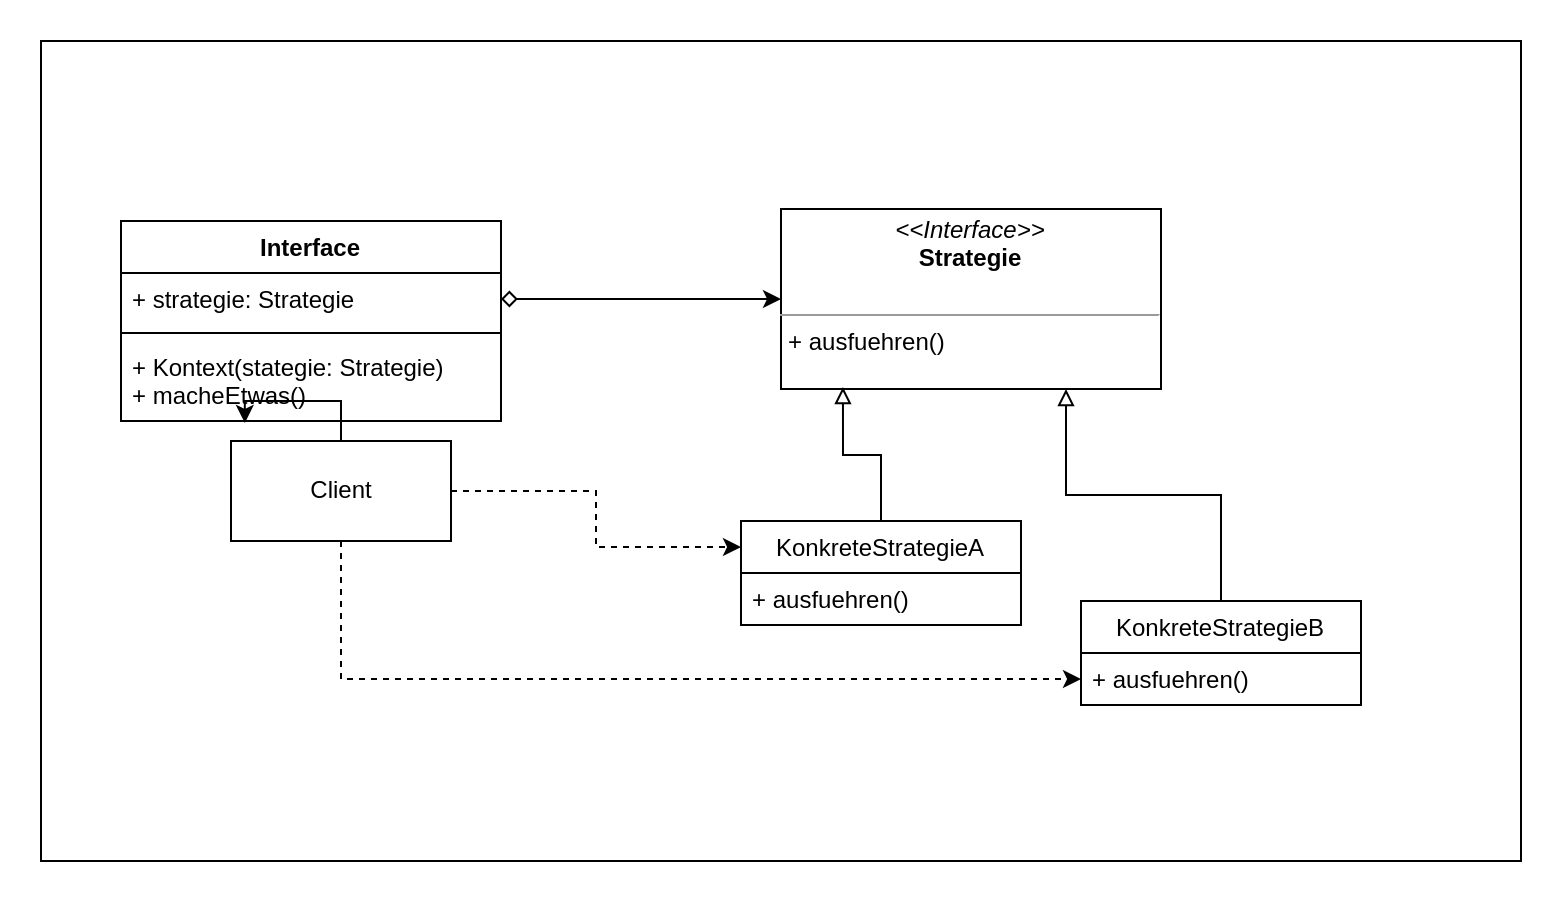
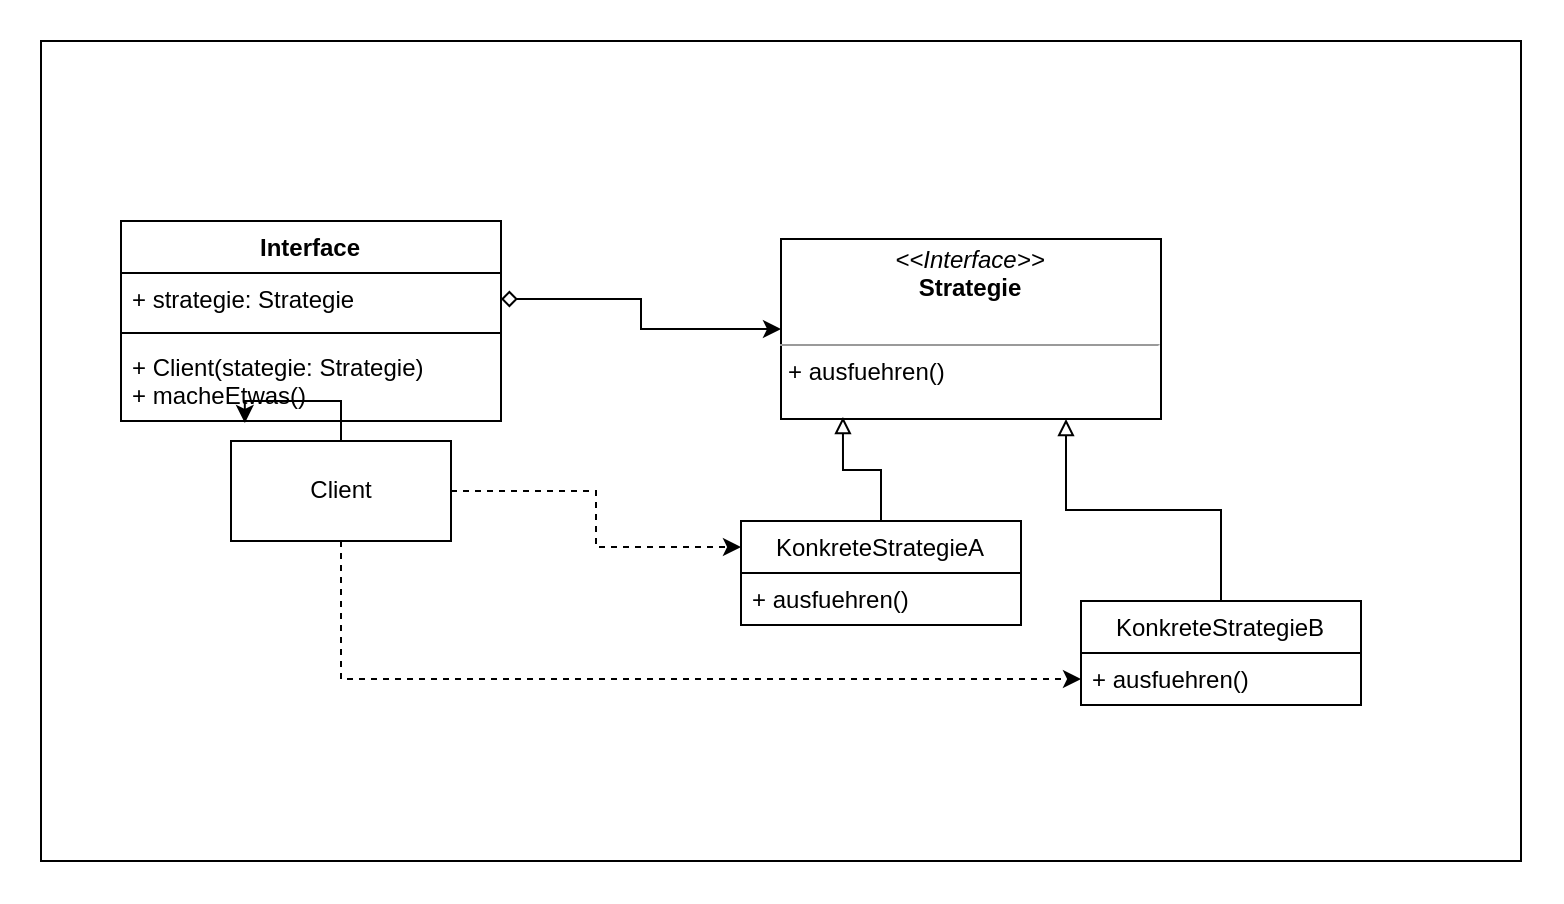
- <mxCell id="3" value="&lt;p style=&quot;margin: 0px ; margin-top: 4px ; text-align: center&quot;&gt;&lt;i&gt;&amp;lt;&amp;lt;Interface&amp;gt;&amp;gt;&lt;/i&gt;&lt;br&gt;&lt;b&gt;Strategie&lt;/b&gt;&lt;/p&gt;&lt;p style=&quot;margin: 0px ; margin-left: 4px&quot;&gt;&lt;br&gt;&lt;/p&gt;&lt;hr size=&quot;1&quot;&gt;&lt;p style=&quot;margin: 0px ; margin-left: 4px&quot;&gt;+ ausfuehren()&lt;br&gt;&lt;br&gt;&lt;/p&gt;" style="verticalAlign=top;align=left;overflow=fill;fontSize=12;fontFamily=Helvetica;html=1;" vertex="1" parent="1"><mxGeometry x="390" y="104" width="190" height="90" as="geometry" /></mxCell>
+ <mxCell id="3" value="&lt;p style=&quot;margin: 0px ; margin-top: 4px ; text-align: center&quot;&gt;&lt;i&gt;&amp;lt;&amp;lt;Interface&amp;gt;&amp;gt;&lt;/i&gt;&lt;br&gt;&lt;b&gt;Strategie&lt;/b&gt;&lt;/p&gt;&lt;p style=&quot;margin: 0px ; margin-left: 4px&quot;&gt;&lt;br&gt;&lt;/p&gt;&lt;hr size=&quot;1&quot;&gt;&lt;p style=&quot;margin: 0px ; margin-left: 4px&quot;&gt;+ ausfuehren()&lt;br&gt;&lt;br&gt;&lt;/p&gt;" style="verticalAlign=top;align=left;overflow=fill;fontSize=12;fontFamily=Helvetica;html=1;" vertex="1" parent="1"><mxGeometry x="390" y="119" width="190" height="90" as="geometry" /></mxCell>
- <mxCell id="7" value="+ Kontext(stategie: Strategie)&#10;+ macheEtwas()" style="text;strokeColor=none;fillColor=none;align=left;verticalAlign=top;spacingLeft=4;spacingRight=4;overflow=hidden;rotatable=0;points=[[0,0.5],[1,0.5]];portConstraint=eastwest;" vertex="1" parent="4"><mxGeometry y="60" width="190" height="40" as="geometry" /></mxCell>
+ <mxCell id="7" value="+ Client(stategie: Strategie)&#10;+ macheEtwas()" style="text;strokeColor=none;fillColor=none;align=left;verticalAlign=top;spacingLeft=4;spacingRight=4;overflow=hidden;rotatable=0;points=[[0,0.5],[1,0.5]];portConstraint=eastwest;" vertex="1" parent="4"><mxGeometry y="60" width="190" height="40" as="geometry" /></mxCell>
